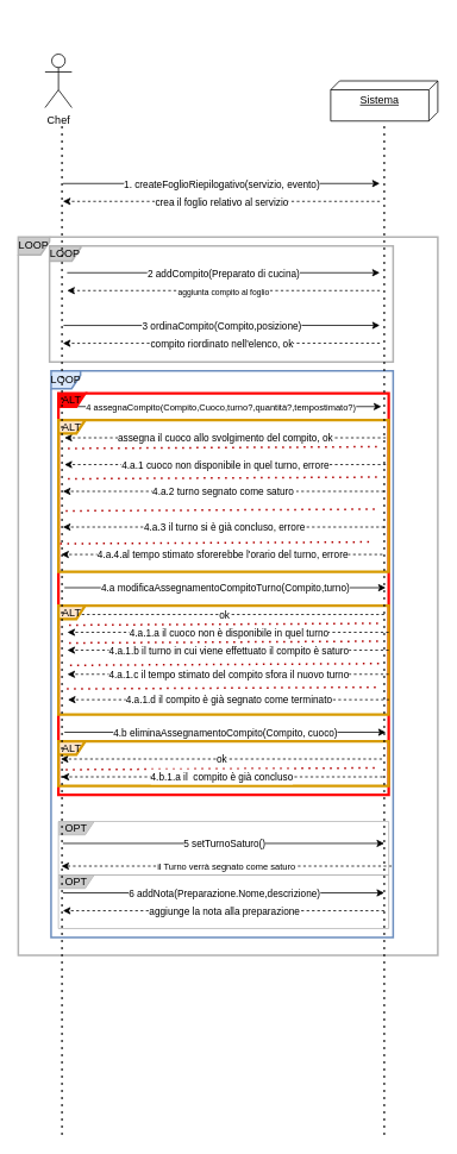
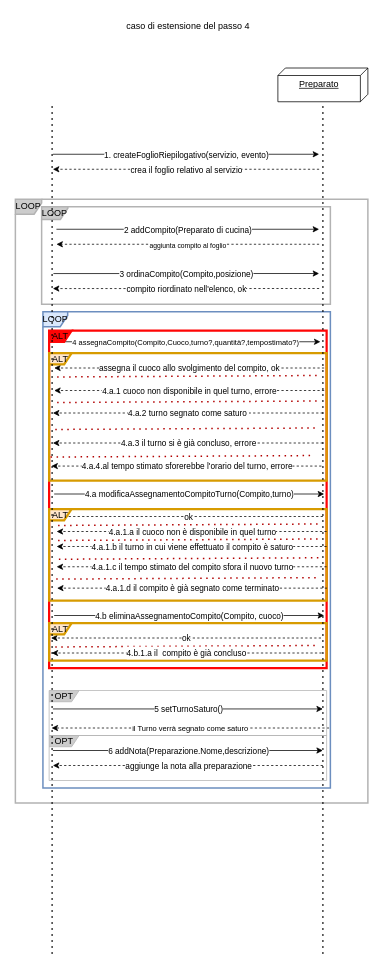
+ <mxCell id="2" value="caso di estensione del passo 4" style="text;html=1;align=center;verticalAlign=middle;resizable=0;points=[];autosize=1;strokeColor=none;fillColor=none;" parent="1" vertex="1"><mxGeometry x="155" y="20" width="190" height="30" as="geometry" /></mxCell>
- <mxCell id="3" value="Chef" style="shape=umlActor;verticalLabelPosition=bottom;verticalAlign=top;html=1;outlineConnect=0;" parent="1" vertex="1"><mxGeometry x="50" y="60" width="30" height="60" as="geometry" /></mxCell>
- <mxCell id="4" value="Sistema" style="verticalAlign=top;align=center;spacingTop=8;spacingLeft=2;spacingRight=12;shape=cube;size=10;direction=south;fontStyle=4;html=1;whiteSpace=wrap;" parent="1" vertex="1"><mxGeometry x="370" y="90" width="120" height="45" as="geometry" /></mxCell>
+ <mxCell id="4" value="Preparato" style="verticalAlign=top;align=center;spacingTop=8;spacingLeft=2;spacingRight=12;shape=cube;size=10;direction=south;fontStyle=4;html=1;whiteSpace=wrap;" parent="1" vertex="1"><mxGeometry x="370" y="90" width="120" height="45" as="geometry" /></mxCell>
